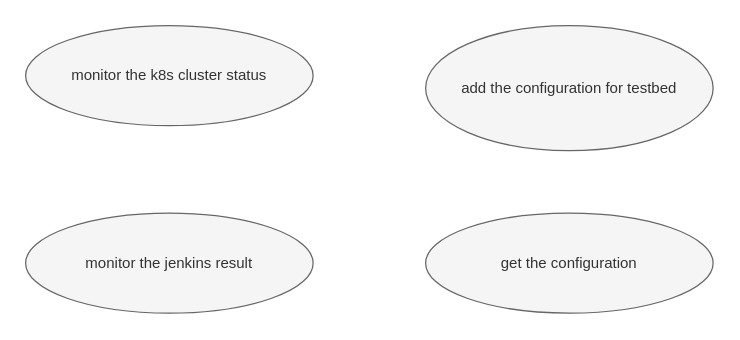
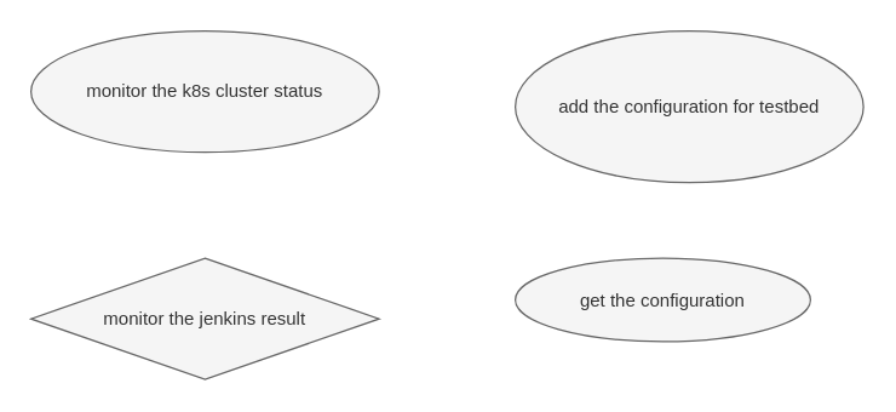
- <mxCell id="3" value="monitor the jenkins result" style="ellipse;whiteSpace=wrap;html=1;fillColor=#f5f5f5;strokeColor=#666666;fontColor=#333333;" vertex="1" parent="1"><mxGeometry x="20" y="170" width="230" height="80" as="geometry" /></mxCell>
+ <mxCell id="3" value="monitor the jenkins result" style="rhombus;whiteSpace=wrap;html=1;fillColor=#f5f5f5;strokeColor=#666666;fontColor=#333333;" vertex="1" parent="1"><mxGeometry x="20" y="170" width="230" height="80" as="geometry" /></mxCell>
- <mxCell id="5" value="get the configuration" style="ellipse;whiteSpace=wrap;html=1;fillColor=#f5f5f5;strokeColor=#666666;fontColor=#333333;" vertex="1" parent="1"><mxGeometry x="340" y="170" width="230" height="80" as="geometry" /></mxCell>
+ <mxCell id="5" value="get the configuration" style="ellipse;whiteSpace=wrap;html=1;fillColor=#f5f5f5;strokeColor=#666666;fontColor=#333333;" vertex="1" parent="1"><mxGeometry x="340" y="170" width="195" height="55" as="geometry" /></mxCell>
